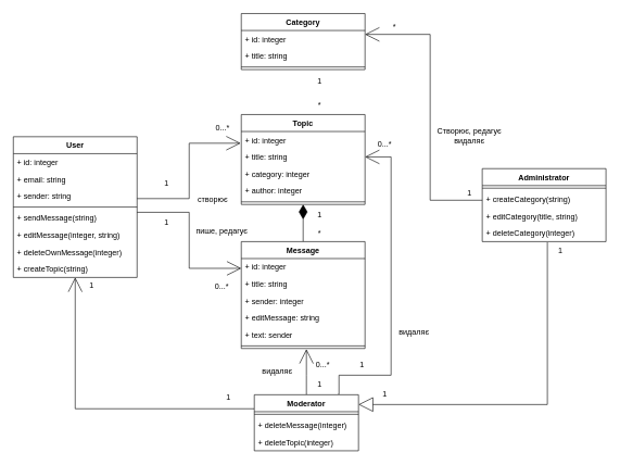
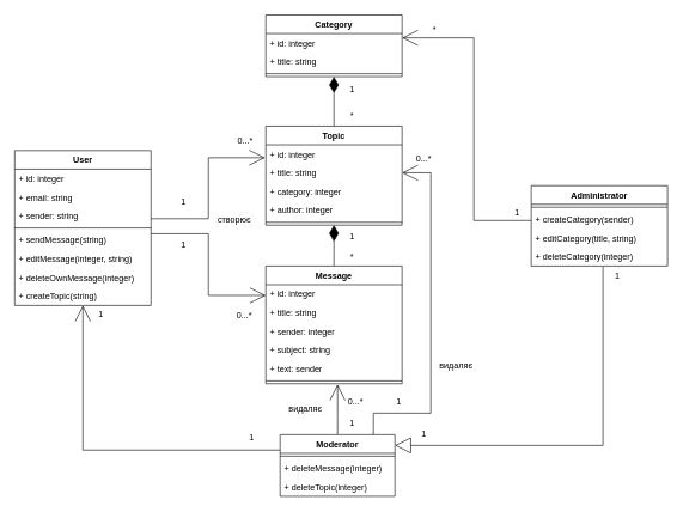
+ <mxCell id="58" style="edgeStyle=orthogonalEdgeStyle;rounded=0;orthogonalLoop=1;jettySize=auto;html=1;exitX=0.5;exitY=0;exitDx=0;exitDy=0;entryX=0.5;entryY=1;entryDx=0;entryDy=0;endArrow=diamondThin;endFill=1;endSize=20;" edge="1" parent="1" source="59" target="65"><mxGeometry relative="1" as="geometry" /></mxCell>
- <mxCell id="31" value="&lt;div&gt;Створює, редагує&lt;/div&gt;&lt;div&gt;видаляє&lt;br&gt;&lt;/div&gt;" style="text;html=1;align=center;verticalAlign=middle;resizable=0;points=[];autosize=1;strokeColor=none;fillColor=none;" parent="1" vertex="1"><mxGeometry x="660" y="188" width="120" height="40" as="geometry" /></mxCell>
- <mxCell id="47" value="+ createCategory(string)" style="text;strokeColor=none;fillColor=none;align=left;verticalAlign=top;spacingLeft=4;spacingRight=4;overflow=hidden;rotatable=0;points=[[0,0.5],[1,0.5]];portConstraint=eastwest;" vertex="1" parent="45"><mxGeometry y="34" width="190" height="26" as="geometry" /></mxCell>
+ <mxCell id="47" value="+ createCategory(sender)" style="text;strokeColor=none;fillColor=none;align=left;verticalAlign=top;spacingLeft=4;spacingRight=4;overflow=hidden;rotatable=0;points=[[0,0.5],[1,0.5]];portConstraint=eastwest;" vertex="1" parent="45"><mxGeometry y="34" width="190" height="26" as="geometry" /></mxCell>
- <mxCell id="18" value="пише, редагує" style="text;html=1;align=center;verticalAlign=middle;resizable=0;points=[];autosize=1;strokeColor=none;fillColor=none;" parent="1" vertex="1"><mxGeometry x="290" y="340" width="100" height="30" as="geometry" /></mxCell>
- <mxCell id="55" value="+ editMessage: string" style="text;strokeColor=none;fillColor=none;align=left;verticalAlign=top;spacingLeft=4;spacingRight=4;overflow=hidden;rotatable=0;points=[[0,0.5],[1,0.5]];portConstraint=eastwest;" vertex="1" parent="51"><mxGeometry y="104" width="190" height="26" as="geometry" /></mxCell>
+ <mxCell id="55" value="+ subject: string" style="text;strokeColor=none;fillColor=none;align=left;verticalAlign=top;spacingLeft=4;spacingRight=4;overflow=hidden;rotatable=0;points=[[0,0.5],[1,0.5]];portConstraint=eastwest;" vertex="1" parent="51"><mxGeometry y="104" width="190" height="26" as="geometry" /></mxCell>
